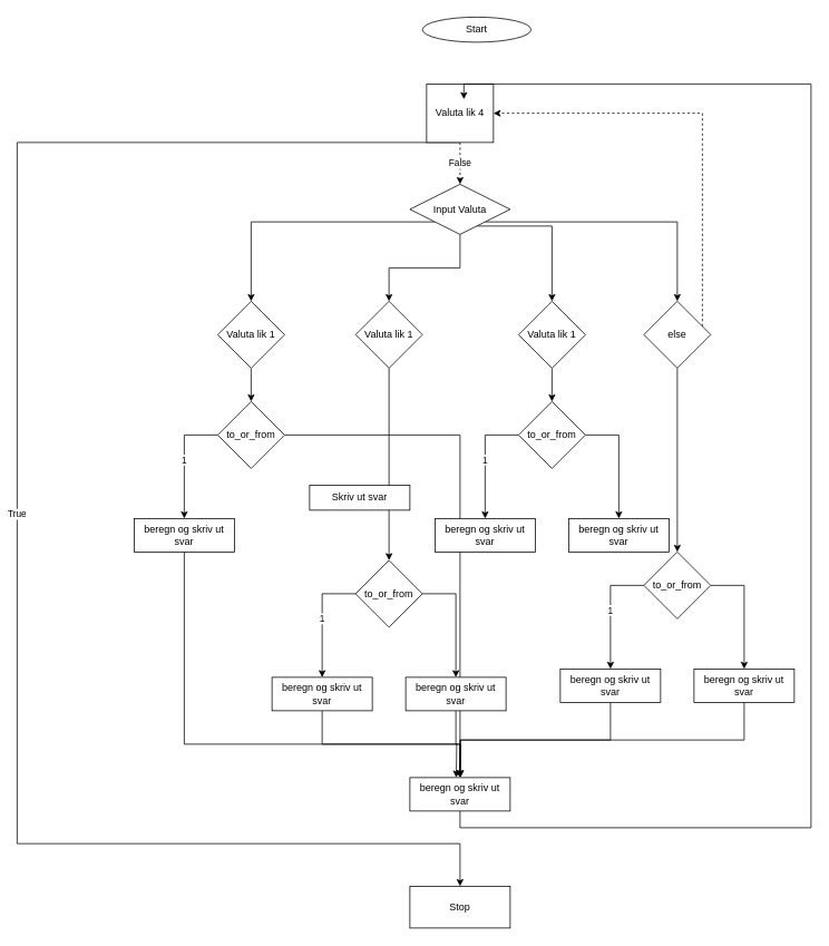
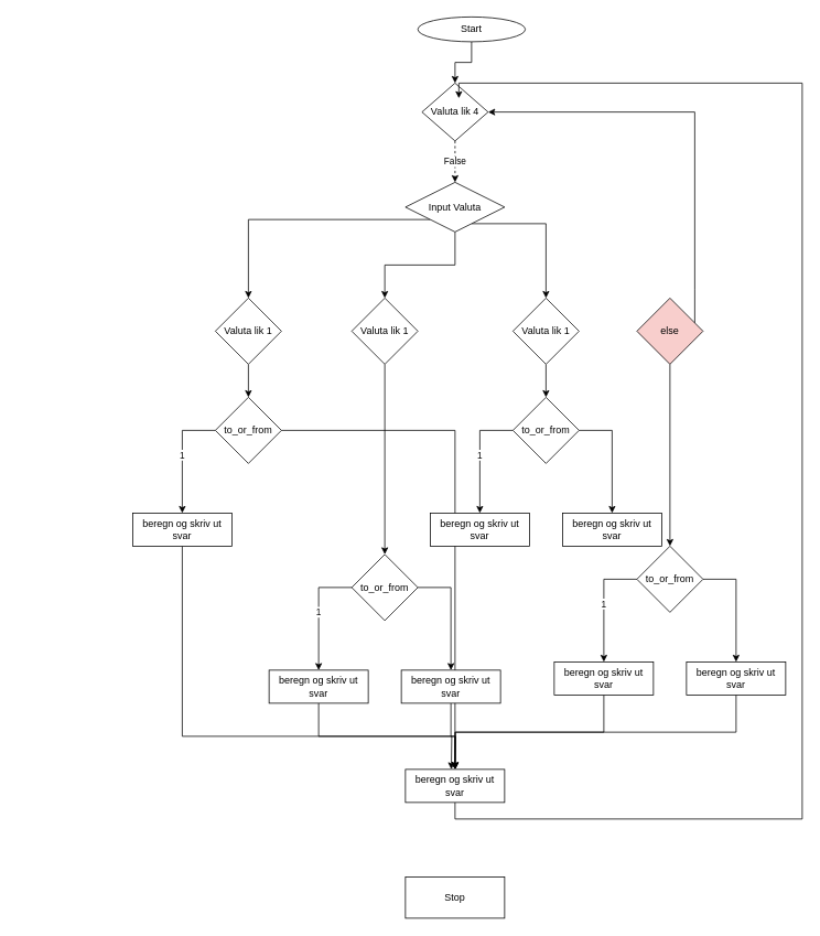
+ <mxCell id="12" style="edgeStyle=orthogonalEdgeStyle;rounded=0;orthogonalLoop=1;jettySize=auto;html=1;" edge="1" parent="1" source="13" target="11"><mxGeometry relative="1" as="geometry" /></mxCell>
- <mxCell id="11" value="Valuta lik 4" style="whiteSpace=wrap;html=1;rounded=0;" vertex="1" parent="1"><mxGeometry x="510" y="100" width="80" height="70" as="geometry" /></mxCell>
+ <mxCell id="11" value="Valuta lik 4" style="rhombus;whiteSpace=wrap;html=1;" vertex="1" parent="1"><mxGeometry x="510" y="100" width="80" height="70" as="geometry" /></mxCell>
- <mxCell id="18" style="edgeStyle=orthogonalEdgeStyle;rounded=0;orthogonalLoop=1;jettySize=auto;html=1;entryX=1;entryY=0.5;entryDx=0;entryDy=0;dashed=1;" edge="1" parent="1" source="20" target="11"><mxGeometry relative="1" as="geometry"><Array as="points"><mxPoint x="840" y="350" /><mxPoint x="840" y="135" /></Array></mxGeometry></mxCell>
+ <mxCell id="18" style="edgeStyle=orthogonalEdgeStyle;rounded=0;orthogonalLoop=1;jettySize=auto;html=1;entryX=1;entryY=0.5;entryDx=0;entryDy=0;" edge="1" parent="1" source="20" target="11"><mxGeometry relative="1" as="geometry"><Array as="points"><mxPoint x="840" y="350" /><mxPoint x="840" y="135" /></Array></mxGeometry></mxCell>
- <mxCell id="2" style="edgeStyle=orthogonalEdgeStyle;rounded=0;orthogonalLoop=1;jettySize=auto;html=1;exitX=1;exitY=1;exitDx=0;exitDy=0;entryX=0.5;entryY=0;entryDx=0;entryDy=0;" edge="1" parent="1" source="6" target="20"><mxGeometry relative="1" as="geometry" /></mxCell>
- <mxCell id="20" value="else" style="rhombus;whiteSpace=wrap;html=1;" vertex="1" parent="1"><mxGeometry x="770" y="360" width="80" height="80" as="geometry" /></mxCell>
+ <mxCell id="20" value="else" style="rhombus;whiteSpace=wrap;html=1;fillColor=#f8cecc;" vertex="1" parent="1"><mxGeometry x="770" y="360" width="80" height="80" as="geometry" /></mxCell>
- <mxCell id="10" value="True" style="edgeStyle=orthogonalEdgeStyle;rounded=0;orthogonalLoop=1;jettySize=auto;html=1;exitX=0.5;exitY=1;exitDx=0;exitDy=0;entryX=0.5;entryY=0;entryDx=0;entryDy=0;" edge="1" parent="1" source="11" target="47"><mxGeometry relative="1" as="geometry"><Array as="points"><mxPoint x="20" y="170" /><mxPoint x="20" y="1009" /></Array></mxGeometry></mxCell>
- <mxCell id="48" value="Skriv ut svar" style="rounded=0;whiteSpace=wrap;html=1;" vertex="1" parent="1"><mxGeometry x="370" y="580" width="120" height="30" as="geometry" /></mxCell>
